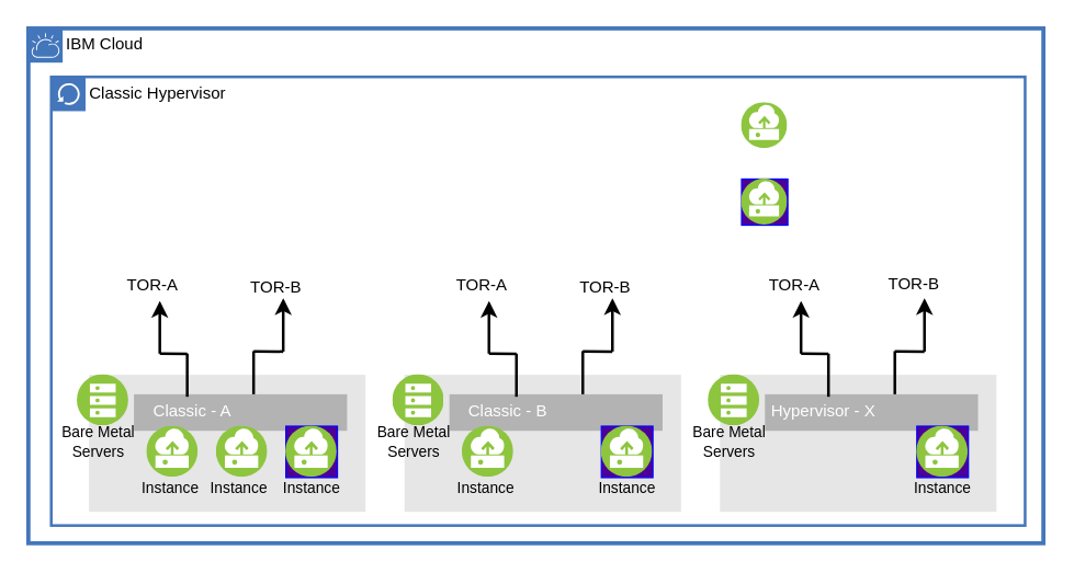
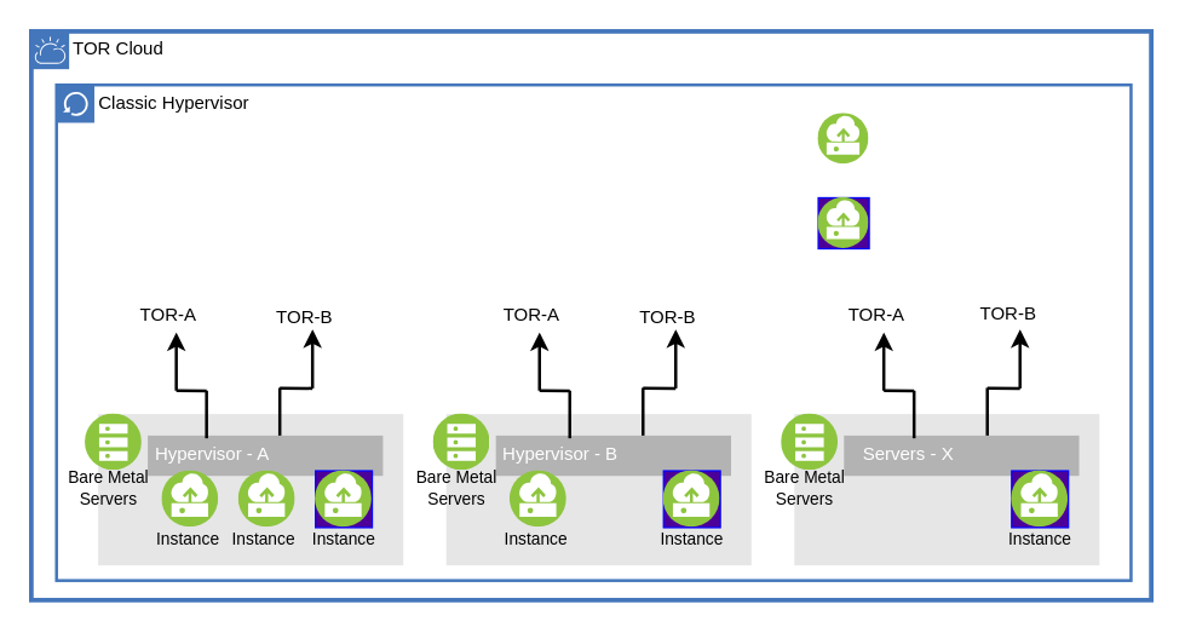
- <mxCell id="4" value="&lt;font color=&quot;#000000&quot;&gt;IBM Cloud&lt;/font&gt;" style="shape=mxgraph.ibm.box;prType=cloud;fontStyle=0;verticalAlign=top;align=left;spacingLeft=32;spacingTop=4;fillColor=none;rounded=0;whiteSpace=wrap;html=1;strokeColor=#4376BB;strokeWidth=3;dashed=0;container=1;spacing=-4;collapsible=0;expand=0;recursiveResize=0;fontSize=12;fontColor=#FFFFFF;" vertex="1" parent="2"><mxGeometry width="740" height="375.83" as="geometry" /></mxCell>
+ <mxCell id="4" value="&lt;font color=&quot;#000000&quot;&gt;TOR Cloud&lt;/font&gt;" style="shape=mxgraph.ibm.box;prType=cloud;fontStyle=0;verticalAlign=top;align=left;spacingLeft=32;spacingTop=4;fillColor=none;rounded=0;whiteSpace=wrap;html=1;strokeColor=#4376BB;strokeWidth=3;dashed=0;container=1;spacing=-4;collapsible=0;expand=0;recursiveResize=0;fontSize=12;fontColor=#FFFFFF;" vertex="1" parent="2"><mxGeometry width="740" height="375.83" as="geometry" /></mxCell>
- <mxCell id="32" value="Classic - A" style="text;html=1;strokeColor=none;fillColor=none;align=center;verticalAlign=middle;whiteSpace=wrap;rounded=0;fontSize=12;fontColor=#FFFFFF;" vertex="1" parent="11"><mxGeometry x="42" y="18.333" width="84" height="16.667" as="geometry" /></mxCell>
+ <mxCell id="32" value="Hypervisor - A" style="text;html=1;strokeColor=none;fillColor=none;align=center;verticalAlign=middle;whiteSpace=wrap;rounded=0;fontSize=12;fontColor=#FFFFFF;" vertex="1" parent="11"><mxGeometry x="42" y="18.333" width="84" height="16.667" as="geometry" /></mxCell>
- <mxCell id="45" value="Classic - B" style="text;html=1;strokeColor=none;fillColor=none;align=center;verticalAlign=middle;whiteSpace=wrap;rounded=0;fontSize=12;fontColor=#FFFFFF;" vertex="1" parent="34"><mxGeometry x="42" y="18.333" width="84" height="16.667" as="geometry" /></mxCell>
+ <mxCell id="45" value="Hypervisor - B" style="text;html=1;strokeColor=none;fillColor=none;align=center;verticalAlign=middle;whiteSpace=wrap;rounded=0;fontSize=12;fontColor=#FFFFFF;" vertex="1" parent="34"><mxGeometry x="42" y="18.333" width="84" height="16.667" as="geometry" /></mxCell>
- <mxCell id="56" value="Hypervisor - X" style="text;html=1;strokeColor=none;fillColor=none;align=center;verticalAlign=middle;whiteSpace=wrap;rounded=0;fontSize=12;fontColor=#FFFFFF;" vertex="1" parent="47"><mxGeometry x="42" y="18.333" width="84" height="16.667" as="geometry" /></mxCell>
+ <mxCell id="56" value="Servers - X" style="text;html=1;strokeColor=none;fillColor=none;align=center;verticalAlign=middle;whiteSpace=wrap;rounded=0;fontSize=12;fontColor=#FFFFFF;" vertex="1" parent="47"><mxGeometry x="42" y="18.333" width="84" height="16.667" as="geometry" /></mxCell>
